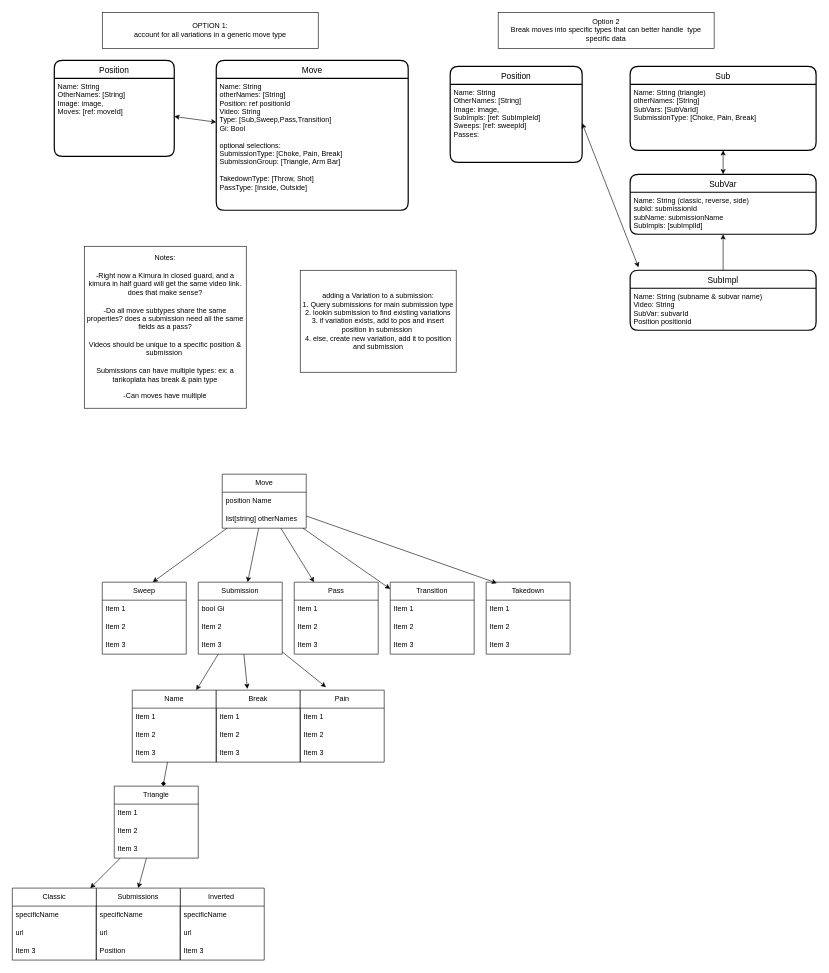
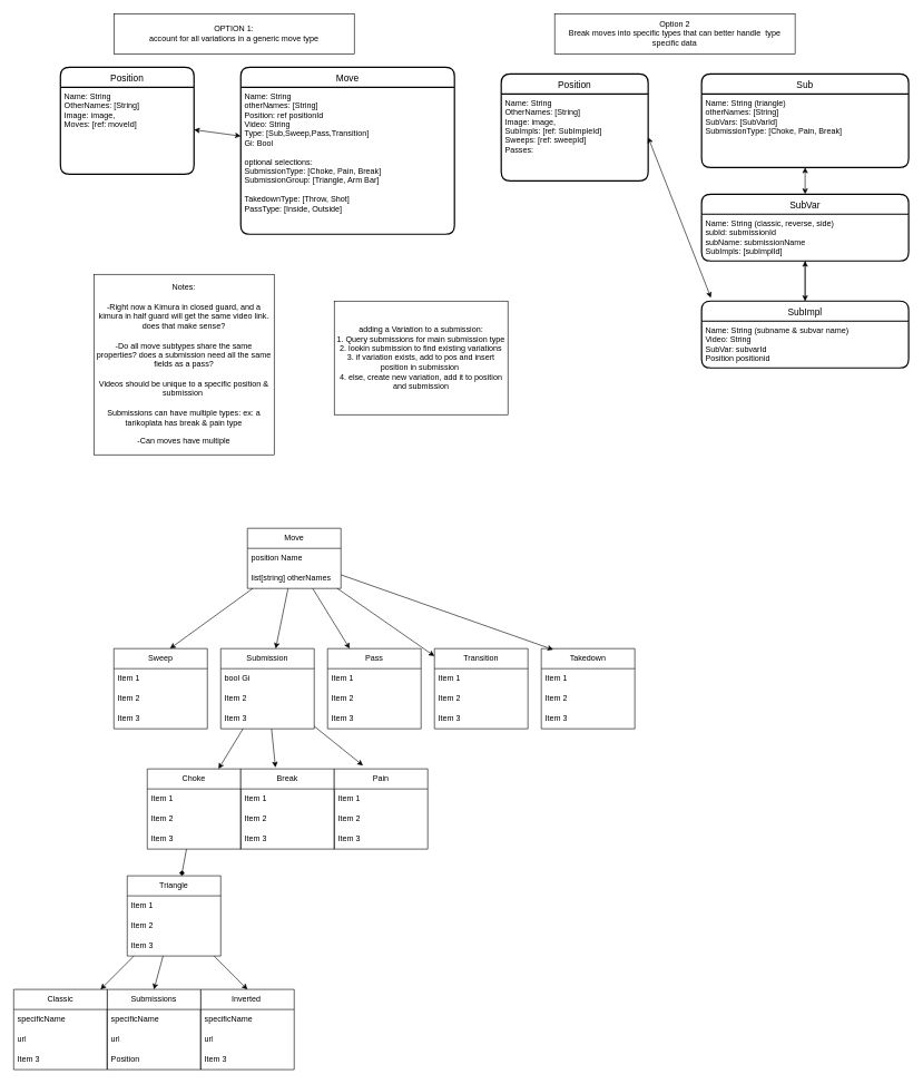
+ <mxCell id="78" value="" style="edgeStyle=orthogonalEdgeStyle;rounded=0;orthogonalLoop=1;jettySize=auto;html=1;" parent="1" source="79" target="84" edge="1"><mxGeometry relative="1" as="geometry" /></mxCell>
- <mxCell id="25" value="Name" style="swimlane;fontStyle=0;childLayout=stackLayout;horizontal=1;startSize=30;horizontalStack=0;resizeParent=1;resizeParentMax=0;resizeLast=0;collapsible=1;marginBottom=0;whiteSpace=wrap;html=1;" parent="1" vertex="1"><mxGeometry x="220" y="1150" width="140" height="120" as="geometry" /></mxCell>
+ <mxCell id="25" value="Choke" style="swimlane;fontStyle=0;childLayout=stackLayout;horizontal=1;startSize=30;horizontalStack=0;resizeParent=1;resizeParentMax=0;resizeLast=0;collapsible=1;marginBottom=0;whiteSpace=wrap;html=1;" parent="1" vertex="1"><mxGeometry x="220" y="1150" width="140" height="120" as="geometry" /></mxCell>
+ <mxCell id="59" value="" style="endArrow=classic;html=1;rounded=0;entryX=0.5;entryY=0;entryDx=0;entryDy=0;" parent="1" source="40" target="45" edge="1"><mxGeometry width="50" height="50" relative="1" as="geometry"><mxPoint x="253.636" y="1440" as="sourcePoint" /><mxPoint x="240" y="1490" as="targetPoint" /></mxGeometry></mxCell>
